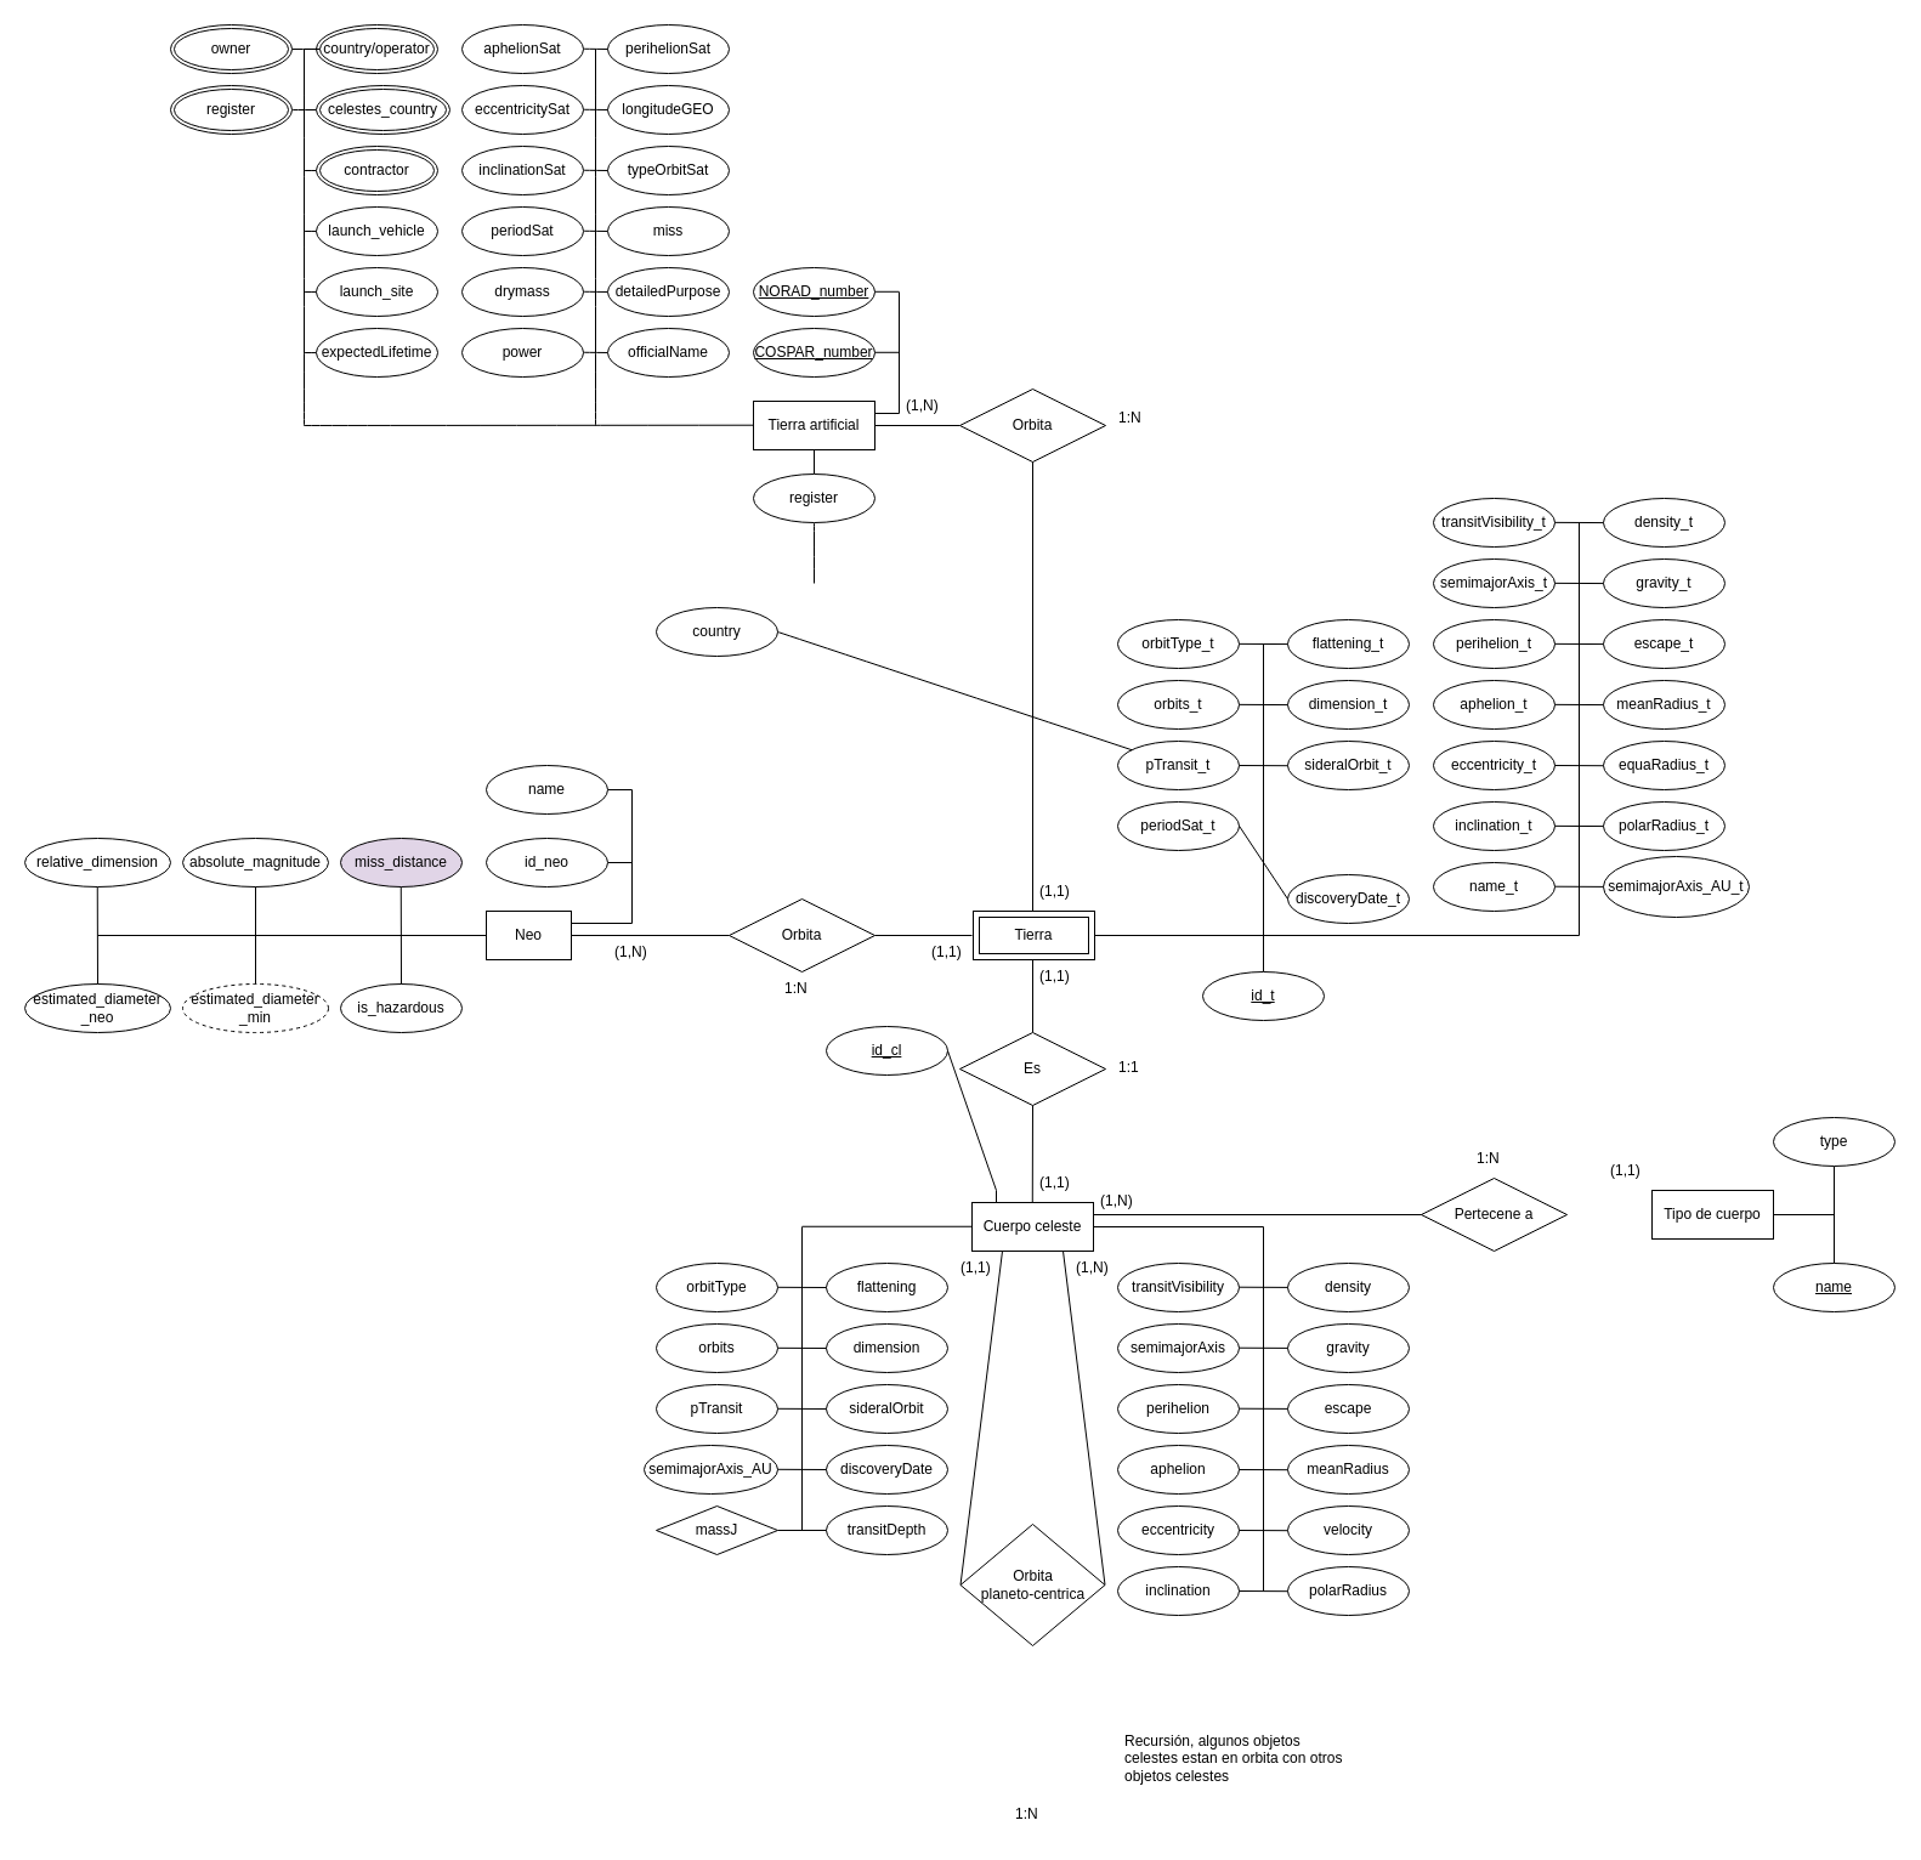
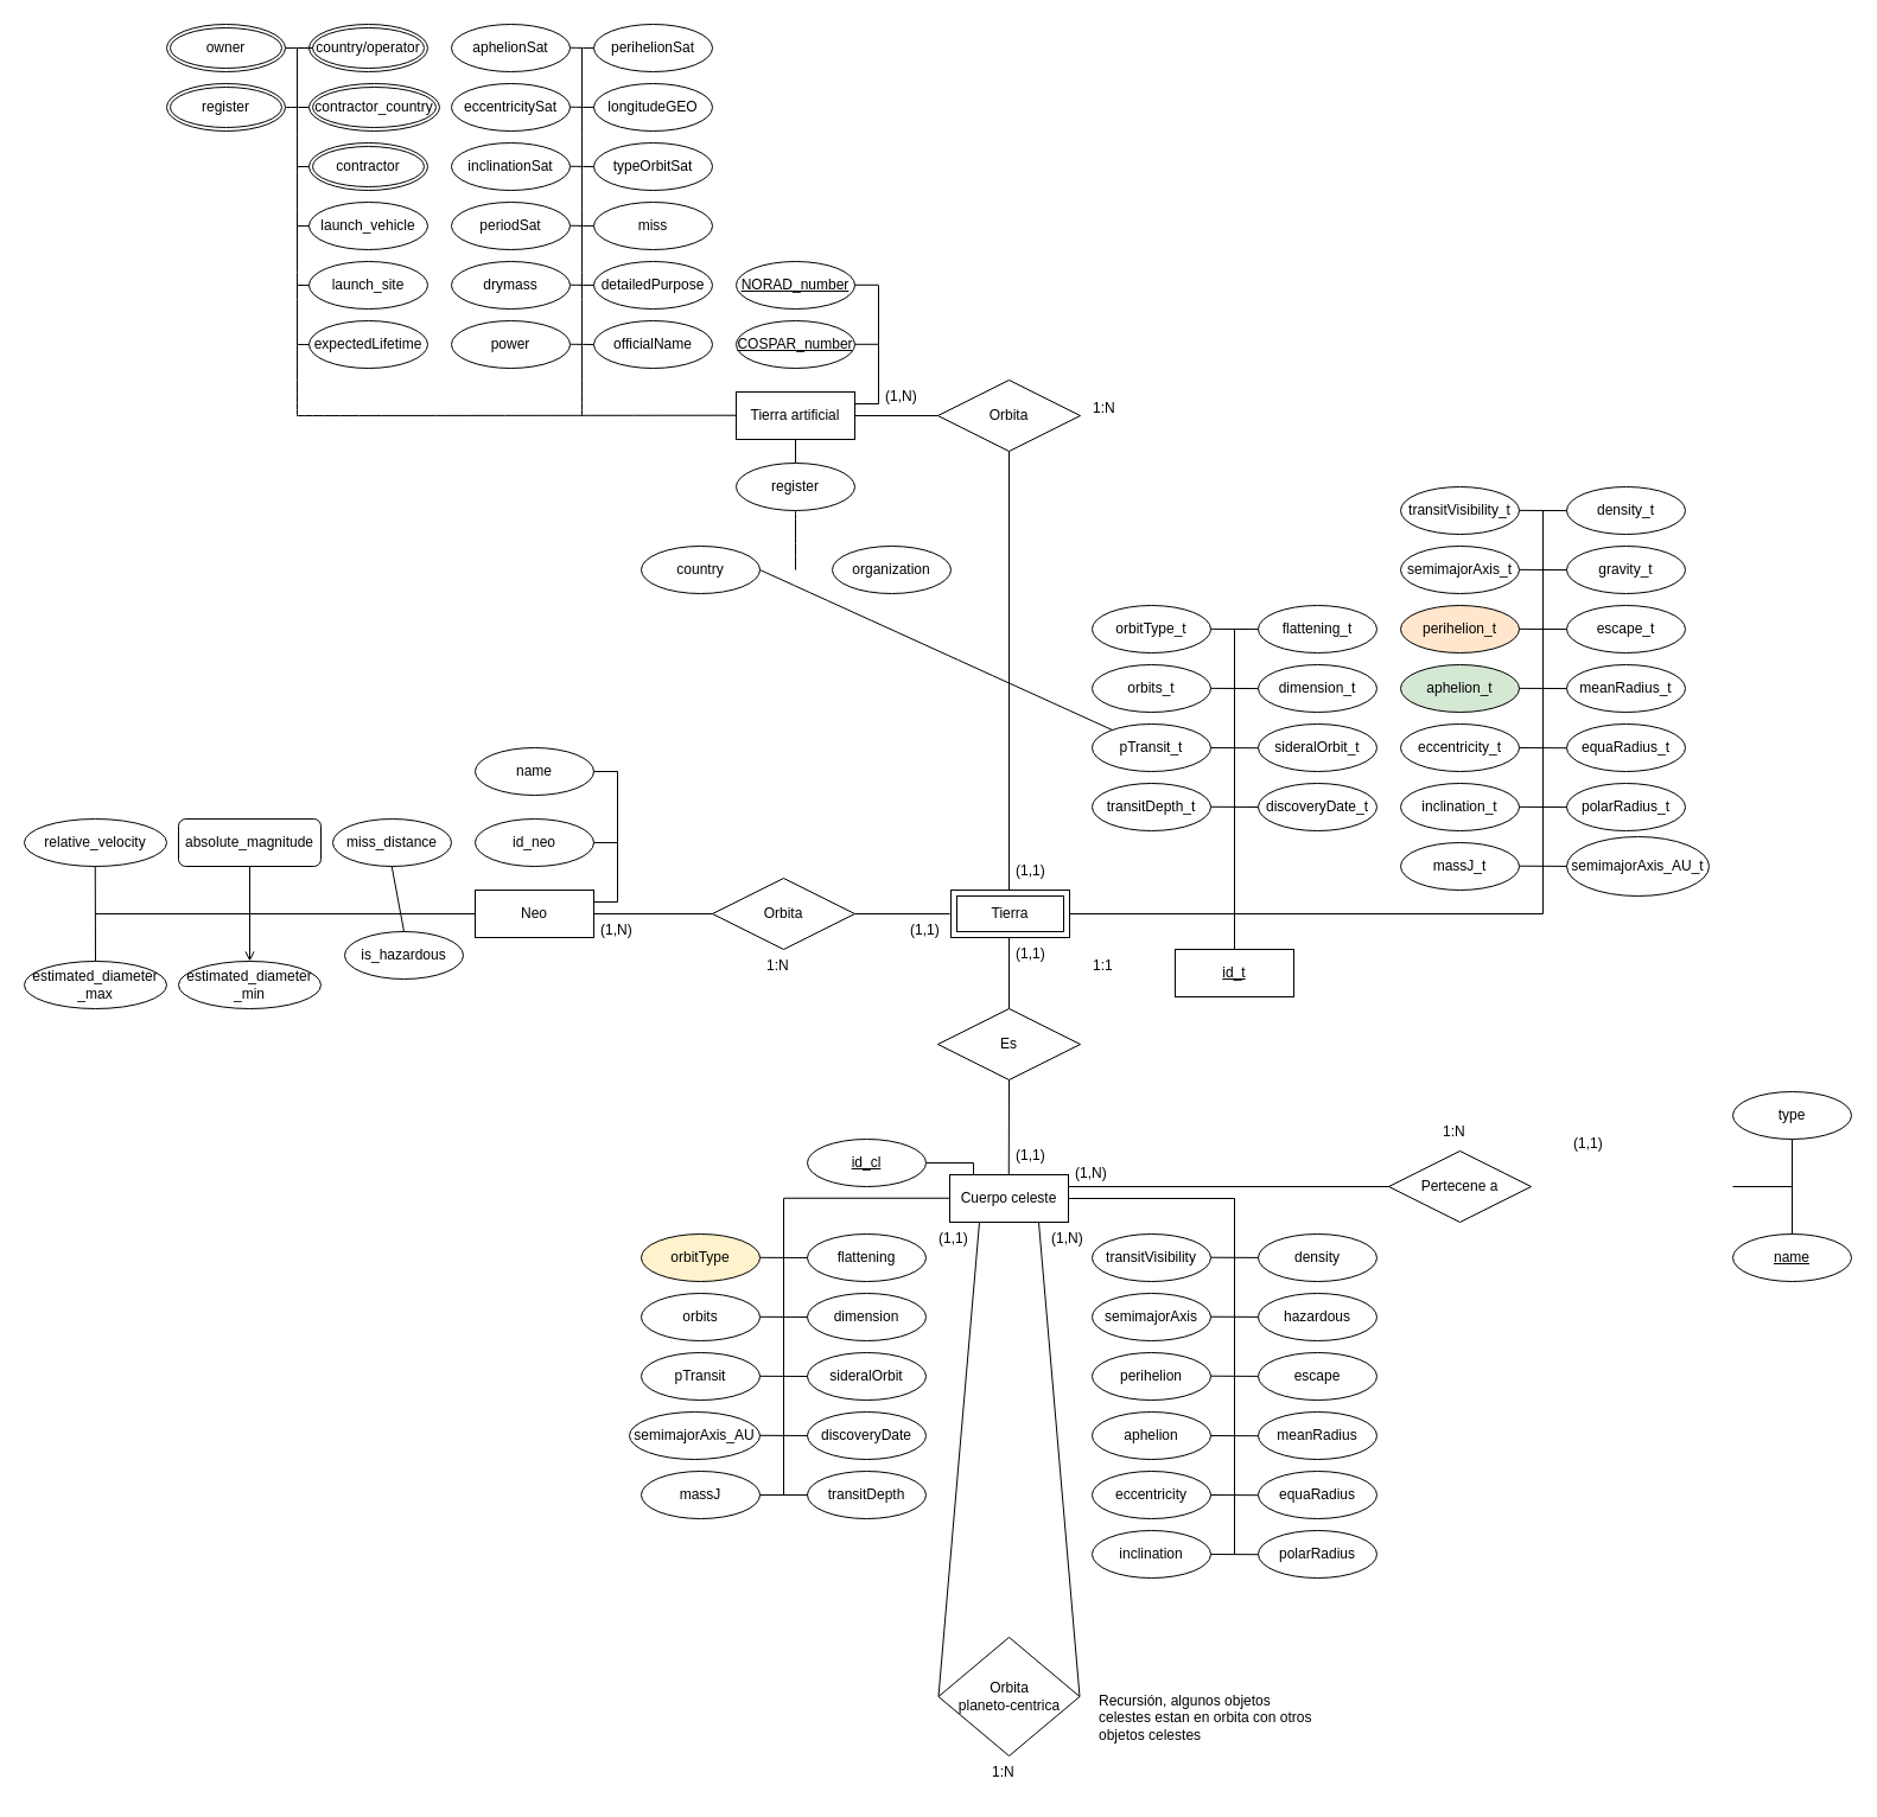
- <mxCell id="176" value="celestes_country" style="ellipse;shape=doubleEllipse;margin=3;whiteSpace=wrap;html=1;align=center;" vertex="1" parent="1"><mxGeometry x="260" y="70" width="110" height="40" as="geometry" /></mxCell>
+ <mxCell id="176" value="contractor_country" style="ellipse;shape=doubleEllipse;margin=3;whiteSpace=wrap;html=1;align=center;" vertex="1" parent="1"><mxGeometry x="260" y="70" width="110" height="40" as="geometry" /></mxCell>
+ <mxCell id="115" value="organization" style="ellipse;whiteSpace=wrap;html=1;align=center;" parent="1" vertex="1"><mxGeometry x="701" y="460" width="100" height="40" as="geometry" /></mxCell>
- <mxCell id="114" value="country" style="ellipse;whiteSpace=wrap;html=1;align=center;" parent="1" vertex="1"><mxGeometry x="540" y="500" width="100" height="40" as="geometry" /></mxCell>
+ <mxCell id="114" value="country" style="ellipse;whiteSpace=wrap;html=1;align=center;" parent="1" vertex="1"><mxGeometry x="540" y="460" width="100" height="40" as="geometry" /></mxCell>
- <mxCell id="81" value="perihelion_t" style="ellipse;whiteSpace=wrap;html=1;align=center;" parent="1" vertex="1"><mxGeometry x="1180" y="510" width="100" height="40" as="geometry" /></mxCell>
+ <mxCell id="81" value="perihelion_t" style="ellipse;whiteSpace=wrap;html=1;align=center;fillColor=#ffe6cc;" parent="1" vertex="1"><mxGeometry x="1180" y="510" width="100" height="40" as="geometry" /></mxCell>
- <mxCell id="89" value="aphelion_t" style="ellipse;whiteSpace=wrap;html=1;align=center;" parent="1" vertex="1"><mxGeometry x="1180" y="560" width="100" height="40" as="geometry" /></mxCell>
+ <mxCell id="89" value="aphelion_t" style="ellipse;whiteSpace=wrap;html=1;align=center;fillColor=#d5e8d4;" parent="1" vertex="1"><mxGeometry x="1180" y="560" width="100" height="40" as="geometry" /></mxCell>
- <mxCell id="78" value="periodSat_t" style="ellipse;whiteSpace=wrap;html=1;align=center;" parent="1" vertex="1"><mxGeometry x="920" y="660" width="100" height="40" as="geometry" /></mxCell>
+ <mxCell id="78" value="transitDepth_t" style="ellipse;whiteSpace=wrap;html=1;align=center;" parent="1" vertex="1"><mxGeometry x="920" y="660" width="100" height="40" as="geometry" /></mxCell>
- <mxCell id="51" value="relative_dimension" style="ellipse;whiteSpace=wrap;html=1;align=center;" parent="1" vertex="1"><mxGeometry x="20" y="690" width="120" height="40" as="geometry" /></mxCell>
+ <mxCell id="51" value="relative_velocity" style="ellipse;whiteSpace=wrap;html=1;align=center;" parent="1" vertex="1"><mxGeometry x="20" y="690" width="120" height="40" as="geometry" /></mxCell>
- <mxCell id="49" value="absolute_magnitude" style="ellipse;whiteSpace=wrap;html=1;align=center;" parent="1" vertex="1"><mxGeometry x="150" y="690" width="120" height="40" as="geometry" /></mxCell>
+ <mxCell id="49" value="absolute_magnitude" style="whiteSpace=wrap;html=1;align=center;rounded=1;" parent="1" vertex="1"><mxGeometry x="150" y="690" width="120" height="40" as="geometry" /></mxCell>
- <mxCell id="52" value="miss_distance" style="ellipse;whiteSpace=wrap;html=1;align=center;fillColor=#e1d5e7;" parent="1" vertex="1"><mxGeometry x="280" y="690" width="100" height="40" as="geometry" /></mxCell>
+ <mxCell id="52" value="miss_distance" style="ellipse;whiteSpace=wrap;html=1;align=center;" parent="1" vertex="1"><mxGeometry x="280" y="690" width="100" height="40" as="geometry" /></mxCell>
- <mxCell id="92" value="name_t" style="ellipse;whiteSpace=wrap;html=1;align=center;" parent="1" vertex="1"><mxGeometry x="1180" y="710" width="100" height="40" as="geometry" /></mxCell>
+ <mxCell id="92" value="massJ_t" style="ellipse;whiteSpace=wrap;html=1;align=center;" parent="1" vertex="1"><mxGeometry x="1180" y="710" width="100" height="40" as="geometry" /></mxCell>
- <mxCell id="73" value="discoveryDate_t" style="ellipse;whiteSpace=wrap;html=1;align=center;" parent="1" vertex="1"><mxGeometry x="1060" y="720" width="100" height="40" as="geometry" /></mxCell>
+ <mxCell id="73" value="discoveryDate_t" style="ellipse;whiteSpace=wrap;html=1;align=center;" parent="1" vertex="1"><mxGeometry x="1060" y="660" width="100" height="40" as="geometry" /></mxCell>
- <mxCell id="46" value="Neo" style="whiteSpace=wrap;html=1;align=center;" parent="1" vertex="1"><mxGeometry x="400" y="750" width="70" height="40" as="geometry" /></mxCell>
+ <mxCell id="46" value="Neo" style="whiteSpace=wrap;html=1;align=center;" parent="1" vertex="1"><mxGeometry y="750" width="100" height="40" as="geometry" x="400" /></mxCell>
- <mxCell id="59" value="" style="endArrow=none;html=1;rounded=0;exitX=0.5;exitY=1;exitDx=0;exitDy=0;entryX=0.5;entryY=0;entryDx=0;entryDy=0;" parent="1" source="49" target="48" edge="1"><mxGeometry relative="1" as="geometry"><mxPoint x="230" y="760" as="sourcePoint" /><mxPoint x="390" y="760" as="targetPoint" /></mxGeometry></mxCell>
+ <mxCell id="59" value="" style="endArrow=open;html=1;rounded=0;exitX=0.5;exitY=1;exitDx=0;exitDy=0;entryX=0.5;entryY=0;entryDx=0;entryDy=0;" parent="1" source="49" target="48" edge="1"><mxGeometry relative="1" as="geometry"><mxPoint x="230" y="760" as="sourcePoint" /><mxPoint x="390" y="760" as="targetPoint" /></mxGeometry></mxCell>
- <mxCell id="159" value="id_t" style="ellipse;whiteSpace=wrap;html=1;align=center;fontStyle=4;" parent="1" vertex="1"><mxGeometry x="990" y="800" width="100" height="40" as="geometry" /></mxCell>
+ <mxCell id="159" value="id_t" style="whiteSpace=wrap;html=1;align=center;fontStyle=4;rounded=0;" parent="1" vertex="1"><mxGeometry x="990" y="800" width="100" height="40" as="geometry" /></mxCell>
- <mxCell id="50" value="estimated_diameter&lt;div&gt;_neo&lt;/div&gt;" style="ellipse;whiteSpace=wrap;html=1;align=center;" parent="1" vertex="1"><mxGeometry x="20" y="810" width="120" height="40" as="geometry" /></mxCell>
+ <mxCell id="50" value="estimated_diameter&lt;div&gt;_max&lt;/div&gt;" style="ellipse;whiteSpace=wrap;html=1;align=center;" parent="1" vertex="1"><mxGeometry x="20" y="810" width="120" height="40" as="geometry" /></mxCell>
- <mxCell id="48" value="estimated_diameter&lt;div&gt;_min&lt;/div&gt;" style="ellipse;whiteSpace=wrap;html=1;align=center;dashed=1;" parent="1" vertex="1"><mxGeometry x="150" y="810" width="120" height="40" as="geometry" /></mxCell>
+ <mxCell id="48" value="estimated_diameter&lt;div&gt;_min&lt;/div&gt;" style="ellipse;whiteSpace=wrap;html=1;align=center;" parent="1" vertex="1"><mxGeometry x="150" y="810" width="120" height="40" as="geometry" /></mxCell>
- <mxCell id="53" value="is_hazardous" style="ellipse;whiteSpace=wrap;html=1;align=center;" parent="1" vertex="1"><mxGeometry x="280" y="810" width="100" height="40" as="geometry" /></mxCell>
+ <mxCell id="53" value="is_hazardous" style="ellipse;whiteSpace=wrap;html=1;align=center;" parent="1" vertex="1"><mxGeometry x="290" y="785" width="100" height="40" as="geometry" /></mxCell>
- <mxCell id="158" value="id_cl" style="ellipse;whiteSpace=wrap;html=1;align=center;fontStyle=4;" parent="1" vertex="1"><mxGeometry x="680" y="845" width="100" height="40" as="geometry" /></mxCell>
+ <mxCell id="158" value="id_cl" style="ellipse;whiteSpace=wrap;html=1;align=center;fontStyle=4;" parent="1" vertex="1"><mxGeometry x="680" y="960" width="100" height="40" as="geometry" /></mxCell>
- <mxCell id="142" value="1:1" style="text;strokeColor=none;fillColor=none;spacingLeft=4;spacingRight=4;overflow=hidden;rotatable=0;points=[[0,0.5],[1,0.5]];portConstraint=eastwest;fontSize=12;whiteSpace=wrap;html=1;" parent="1" vertex="1"><mxGeometry x="915" y="865" width="40" height="30" as="geometry" /></mxCell>
+ <mxCell id="142" value="1:1" style="text;strokeColor=none;fillColor=none;spacingLeft=4;spacingRight=4;overflow=hidden;rotatable=0;points=[[0,0.5],[1,0.5]];portConstraint=eastwest;fontSize=12;whiteSpace=wrap;html=1;" parent="1" vertex="1"><mxGeometry x="915" y="800" width="40" height="30" as="geometry" /></mxCell>
- <mxCell id="40" value="Tipo de cuerpo" style="whiteSpace=wrap;html=1;align=center;" parent="1" vertex="1"><mxGeometry x="1360" y="980" width="100" height="40" as="geometry" /></mxCell>
- <mxCell id="20" value="orbitType" style="ellipse;whiteSpace=wrap;html=1;align=center;" parent="1" vertex="1"><mxGeometry x="540" y="1040" width="100" height="40" as="geometry" /></mxCell>
+ <mxCell id="20" value="orbitType" style="ellipse;whiteSpace=wrap;html=1;align=center;fillColor=#fff2cc;" parent="1" vertex="1"><mxGeometry x="540" y="1040" width="100" height="40" as="geometry" /></mxCell>
- <mxCell id="7" value="gravity" style="ellipse;whiteSpace=wrap;html=1;align=center;" parent="1" vertex="1"><mxGeometry x="1060" y="1090" width="100" height="40" as="geometry" /></mxCell>
+ <mxCell id="7" value="hazardous" style="ellipse;whiteSpace=wrap;html=1;align=center;" parent="1" vertex="1"><mxGeometry x="1060" y="1090" width="100" height="40" as="geometry" /></mxCell>
- <mxCell id="24" value="massJ" style="rhombus;whiteSpace=wrap;html=1;align=center;" parent="1" vertex="1"><mxGeometry x="540" y="1240" width="100" height="40" as="geometry" /></mxCell>
+ <mxCell id="24" value="massJ" style="ellipse;whiteSpace=wrap;html=1;align=center;" parent="1" vertex="1"><mxGeometry x="540" y="1240" width="100" height="40" as="geometry" /></mxCell>
- <mxCell id="9" value="velocity" style="ellipse;whiteSpace=wrap;html=1;align=center;" parent="1" vertex="1"><mxGeometry x="1060" y="1240" width="100" height="40" as="geometry" /></mxCell>
+ <mxCell id="9" value="equaRadius" style="ellipse;whiteSpace=wrap;html=1;align=center;" parent="1" vertex="1"><mxGeometry x="1060" y="1240" width="100" height="40" as="geometry" /></mxCell>
- <mxCell id="64" value="Orbita&lt;div&gt;planeto-centrica&lt;/div&gt;" style="shape=rhombus;perimeter=rhombusPerimeter;whiteSpace=wrap;html=1;align=center;" parent="1" vertex="1"><mxGeometry x="790.5" y="1255" width="119" height="100" as="geometry" /></mxCell>
+ <mxCell id="64" value="Orbita&lt;div&gt;planeto-centrica&lt;/div&gt;" style="shape=rhombus;perimeter=rhombusPerimeter;whiteSpace=wrap;html=1;align=center;" parent="1" vertex="1"><mxGeometry x="790.5" y="1380" width="119" height="100" as="geometry" /></mxCell>
